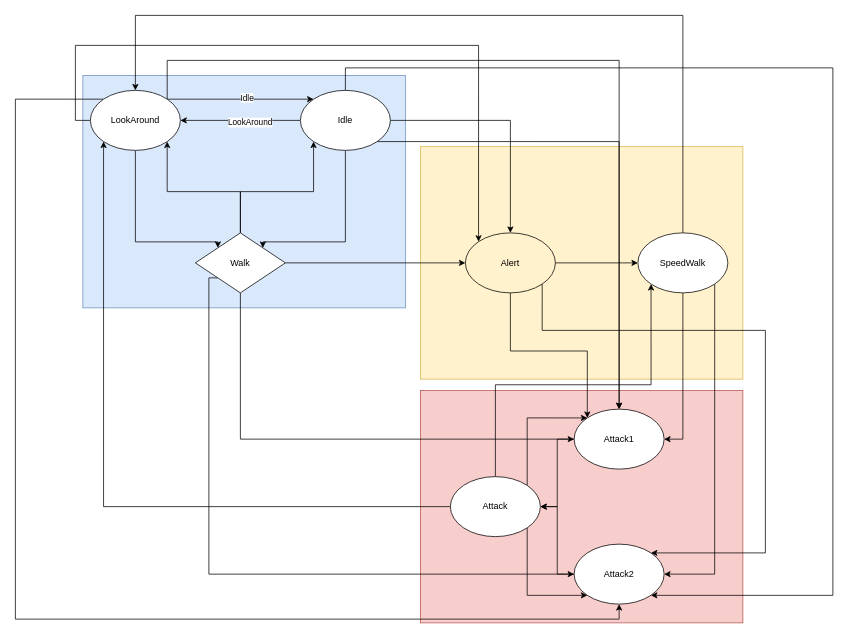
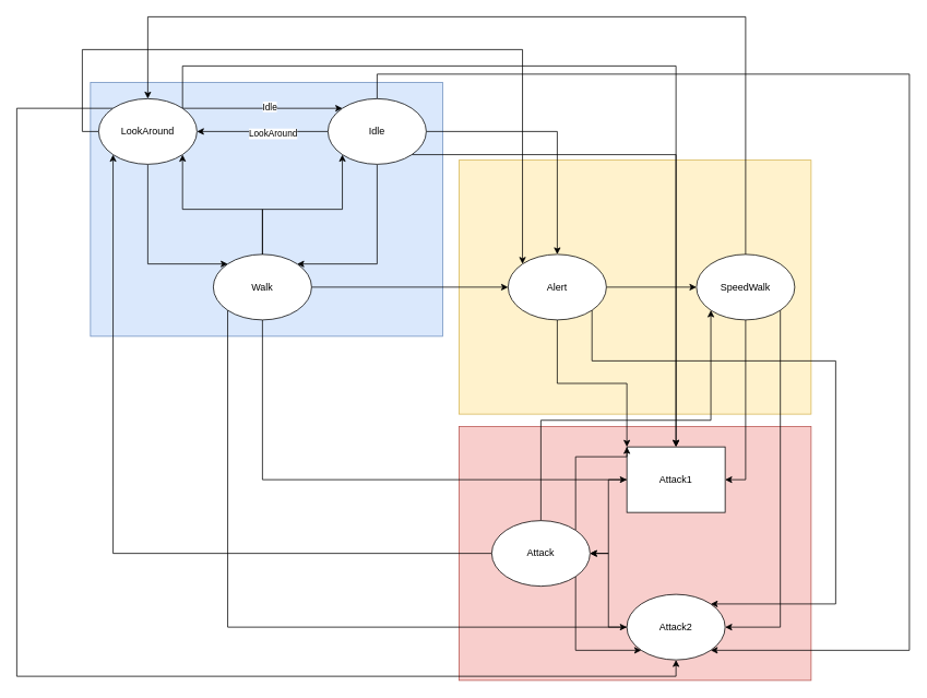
- <mxCell id="32" value="Walk" style="rhombus;whiteSpace=wrap;html=1;" parent="1" vertex="1"><mxGeometry x="260" y="310" width="120" height="80" as="geometry" /></mxCell>
+ <mxCell id="32" value="Walk" style="ellipse;whiteSpace=wrap;html=1;" parent="1" vertex="1"><mxGeometry x="260" y="310" width="120" height="80" as="geometry" /></mxCell>
- <mxCell id="8" value="Alert" style="ellipse;whiteSpace=wrap;html=1;fillColor=#fff2cc;" parent="1" vertex="1"><mxGeometry x="620" y="310" width="120" height="80" as="geometry" /></mxCell>
+ <mxCell id="8" value="Alert" style="ellipse;whiteSpace=wrap;html=1;" parent="1" vertex="1"><mxGeometry x="620" y="310" width="120" height="80" as="geometry" /></mxCell>
- <mxCell id="10" value="Attack1" style="ellipse;whiteSpace=wrap;html=1;" parent="1" vertex="1"><mxGeometry x="765" y="545" width="120" height="80" as="geometry" /></mxCell>
+ <mxCell id="10" value="Attack1" style="whiteSpace=wrap;html=1;rounded=0;" parent="1" vertex="1"><mxGeometry x="765" y="545" width="120" height="80" as="geometry" /></mxCell>
